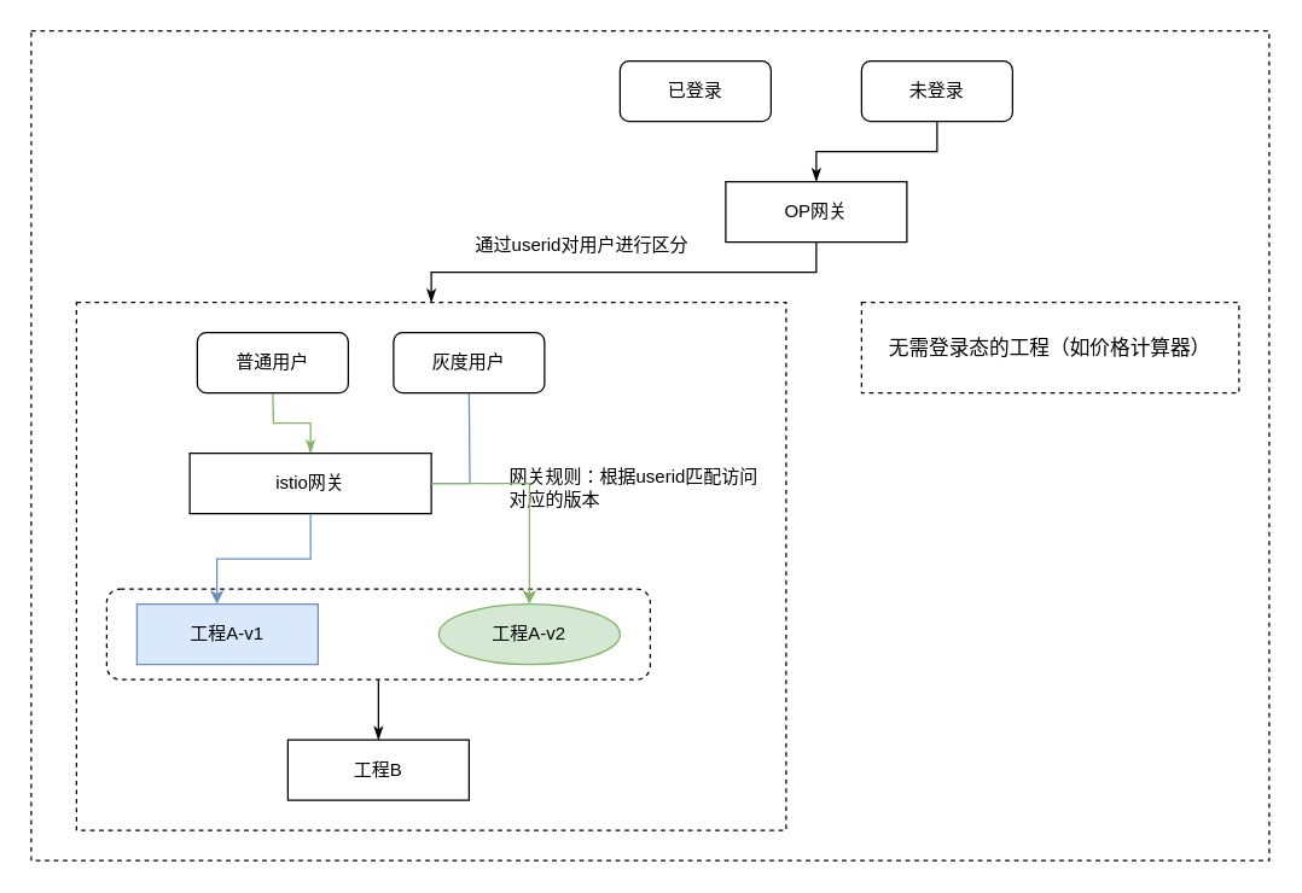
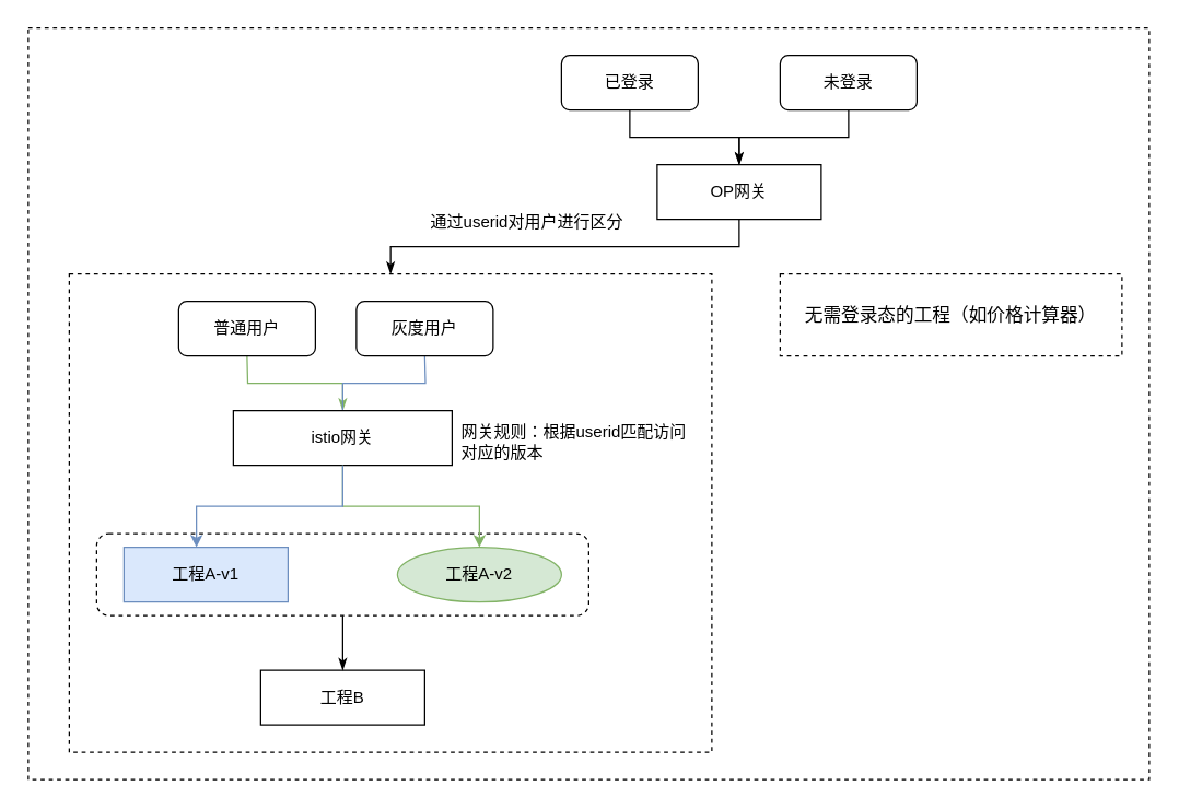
+ <mxCell id="5" style="edgeStyle=orthogonalEdgeStyle;rounded=0;orthogonalLoop=1;jettySize=auto;html=1;entryX=0.5;entryY=0;entryDx=0;entryDy=0;startArrow=none;startFill=0;endArrow=classicThin;endFill=1;" edge="1" parent="1" source="6" target="4"><mxGeometry relative="1" as="geometry" /></mxCell>
- <mxCell id="14" value="istio网关" style="rounded=0;whiteSpace=wrap;html=1;" vertex="1" parent="9"><mxGeometry x="75" y="100" width="160" height="40" as="geometry" /></mxCell>
+ <mxCell id="14" value="istio网关" style="rounded=0;whiteSpace=wrap;html=1;" vertex="1" parent="9"><mxGeometry x="120" y="100" width="160" height="40" as="geometry" /></mxCell>
